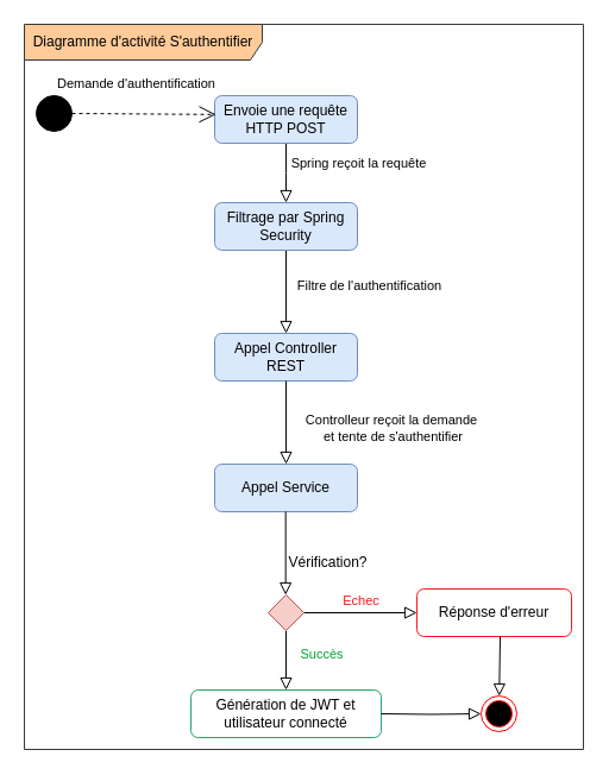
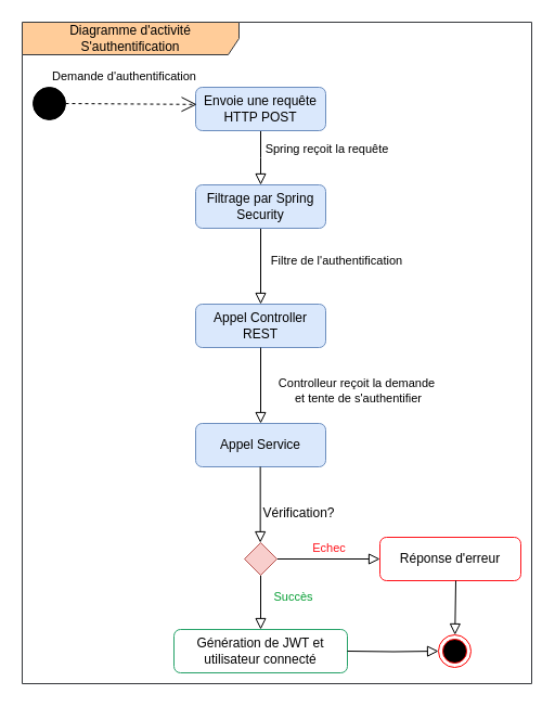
- <mxCell id="22" value="Diagramme d'activité S'authentifier" style="shape=umlFrame;whiteSpace=wrap;html=1;pointerEvents=0;width=200;height=30;fillColor=#ffcc99;strokeColor=#36393d;" vertex="1" parent="1"><mxGeometry y="20" width="470" height="610" as="geometry" x="20" /></mxCell>
+ <mxCell id="22" value="Diagramme d'activité S'authentification" style="shape=umlFrame;whiteSpace=wrap;html=1;pointerEvents=0;width=200;height=30;fillColor=#ffcc99;strokeColor=#36393d;" vertex="1" parent="1"><mxGeometry y="20" width="470" height="610" as="geometry" x="20" /></mxCell>
